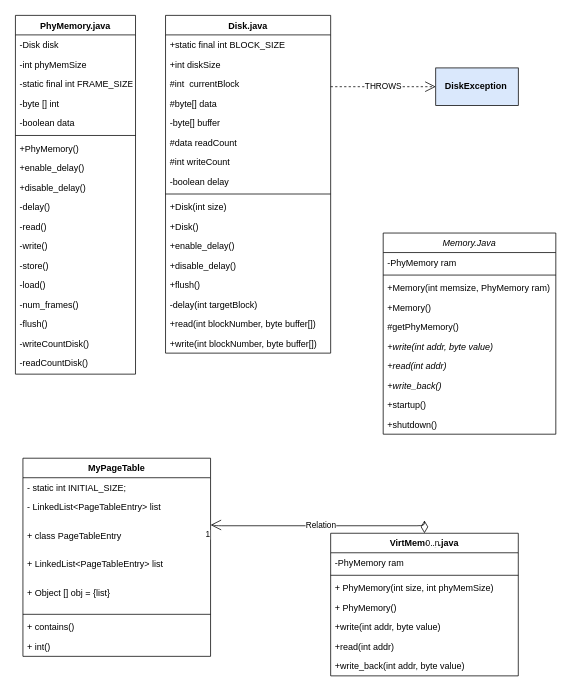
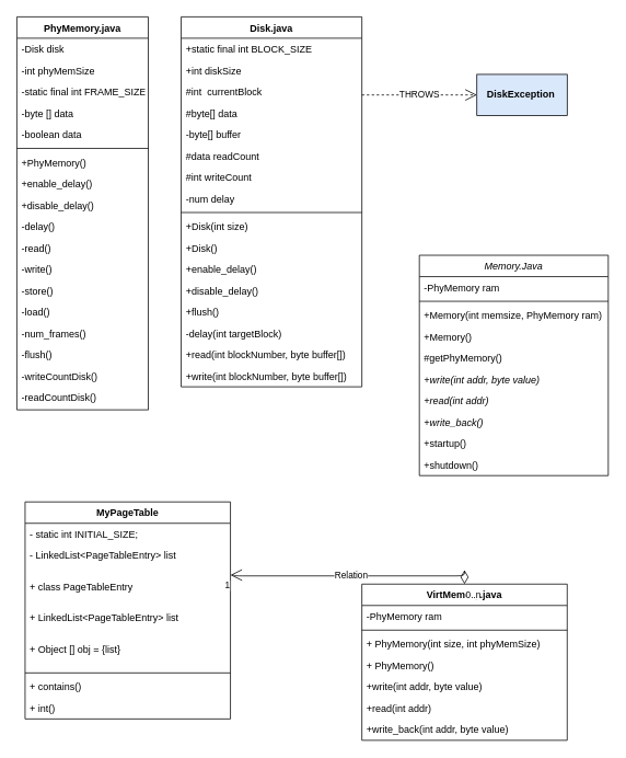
- <mxCell id="6" value="-byte [] int" style="text;align=left;verticalAlign=top;spacingLeft=4;spacingRight=4;overflow=hidden;rotatable=0;points=[[0,0.5],[1,0.5]];portConstraint=eastwest;rounded=0;shadow=0;html=0;" parent="2" vertex="1"><mxGeometry y="104" width="160" height="26" as="geometry" /></mxCell>
+ <mxCell id="6" value="-byte [] data" style="text;align=left;verticalAlign=top;spacingLeft=4;spacingRight=4;overflow=hidden;rotatable=0;points=[[0,0.5],[1,0.5]];portConstraint=eastwest;rounded=0;shadow=0;html=0;" parent="2" vertex="1"><mxGeometry y="104" width="160" height="26" as="geometry" /></mxCell>
- <mxCell id="29" value="-boolean delay" style="text;align=left;verticalAlign=top;spacingLeft=4;spacingRight=4;overflow=hidden;rotatable=0;points=[[0,0.5],[1,0.5]];portConstraint=eastwest;rounded=0;shadow=0;html=0;" parent="21" vertex="1"><mxGeometry y="208" width="220" height="26" as="geometry" /></mxCell>
+ <mxCell id="29" value="-num delay" style="text;align=left;verticalAlign=top;spacingLeft=4;spacingRight=4;overflow=hidden;rotatable=0;points=[[0,0.5],[1,0.5]];portConstraint=eastwest;rounded=0;shadow=0;html=0;" parent="21" vertex="1"><mxGeometry y="208" width="220" height="26" as="geometry" /></mxCell>
